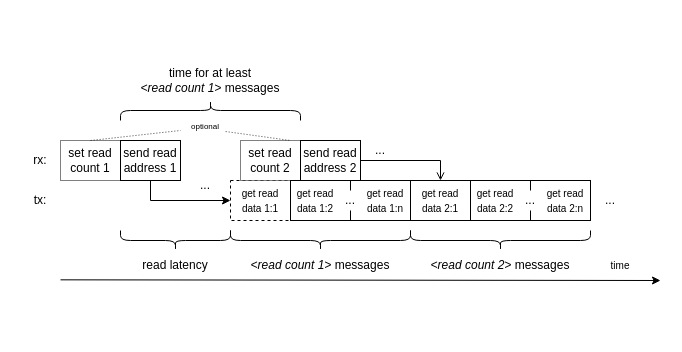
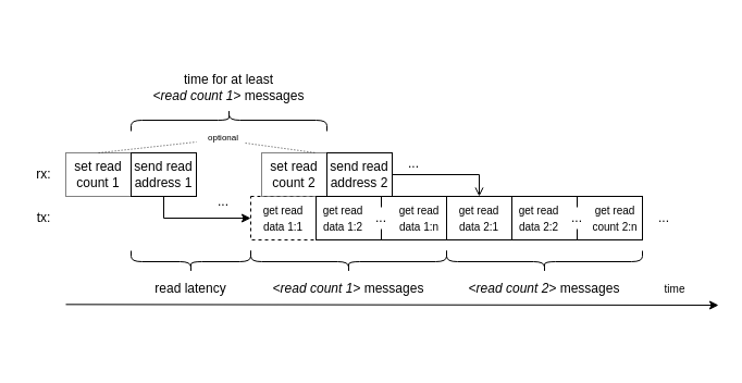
- <mxCell id="29" value="&lt;font style=&quot;font-size: 10px;&quot;&gt;get read data 2:n&lt;/font&gt;" style="text;html=1;align=center;verticalAlign=middle;whiteSpace=wrap;rounded=0;" vertex="1" parent="1"><mxGeometry x="540" y="180" width="50" height="40" as="geometry" /></mxCell>
+ <mxCell id="29" value="&lt;font style=&quot;font-size: 10px;&quot;&gt;get read count 2:n&lt;/font&gt;" style="text;html=1;align=center;verticalAlign=middle;whiteSpace=wrap;rounded=0;" vertex="1" parent="1"><mxGeometry x="540" y="180" width="50" height="40" as="geometry" /></mxCell>
